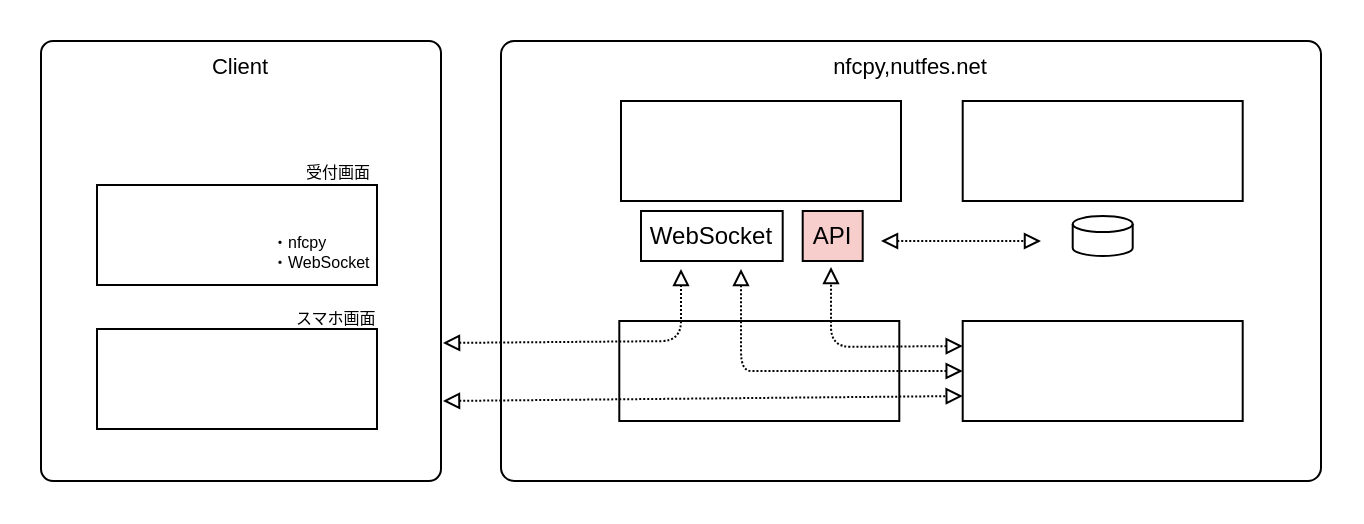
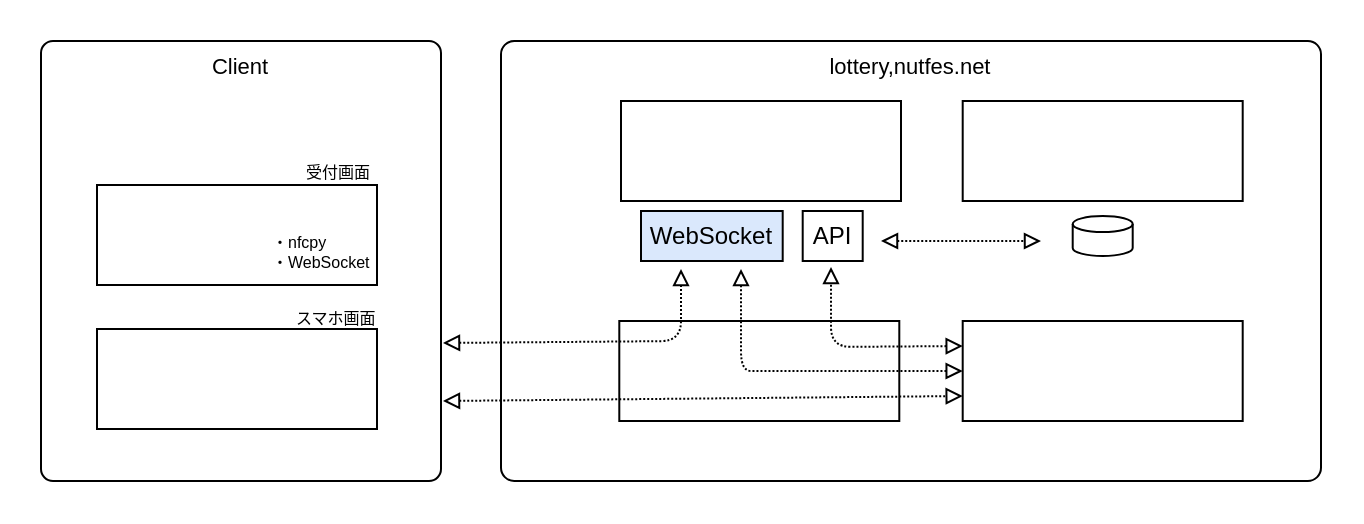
- <mxCell id="2" value="nfcpy,nutfes.net" style="rounded=1;whiteSpace=wrap;html=1;labelBorderColor=none;fontSize=11;fillColor=default;arcSize=3;verticalAlign=top;" parent="1" vertex="1"><mxGeometry x="250" y="20" width="410" height="220" as="geometry" /></mxCell>
+ <mxCell id="2" value="lottery,nutfes.net" style="rounded=1;whiteSpace=wrap;html=1;labelBorderColor=none;fontSize=11;fillColor=default;arcSize=3;verticalAlign=top;" parent="1" vertex="1"><mxGeometry x="250" y="20" width="410" height="220" as="geometry" /></mxCell>
- <mxCell id="9" value="WebSocket" style="rounded=0;whiteSpace=wrap;html=1;labelBorderColor=none;" parent="1" vertex="1"><mxGeometry x="320" y="105" width="70.85" height="25" as="geometry" /></mxCell>
+ <mxCell id="9" value="WebSocket" style="rounded=0;whiteSpace=wrap;html=1;labelBorderColor=none;fillColor=#dae8fc;" parent="1" vertex="1"><mxGeometry x="320" y="105" width="70.85" height="25" as="geometry" /></mxCell>
- <mxCell id="8" value="API" style="rounded=0;whiteSpace=wrap;html=1;labelBorderColor=none;fillColor=#f8cecc;" parent="1" vertex="1"><mxGeometry x="400.85" y="105" width="30" height="25" as="geometry" /></mxCell>
+ <mxCell id="8" value="API" style="rounded=0;whiteSpace=wrap;html=1;labelBorderColor=none;" parent="1" vertex="1"><mxGeometry x="400.85" y="105" width="30" height="25" as="geometry" /></mxCell>
